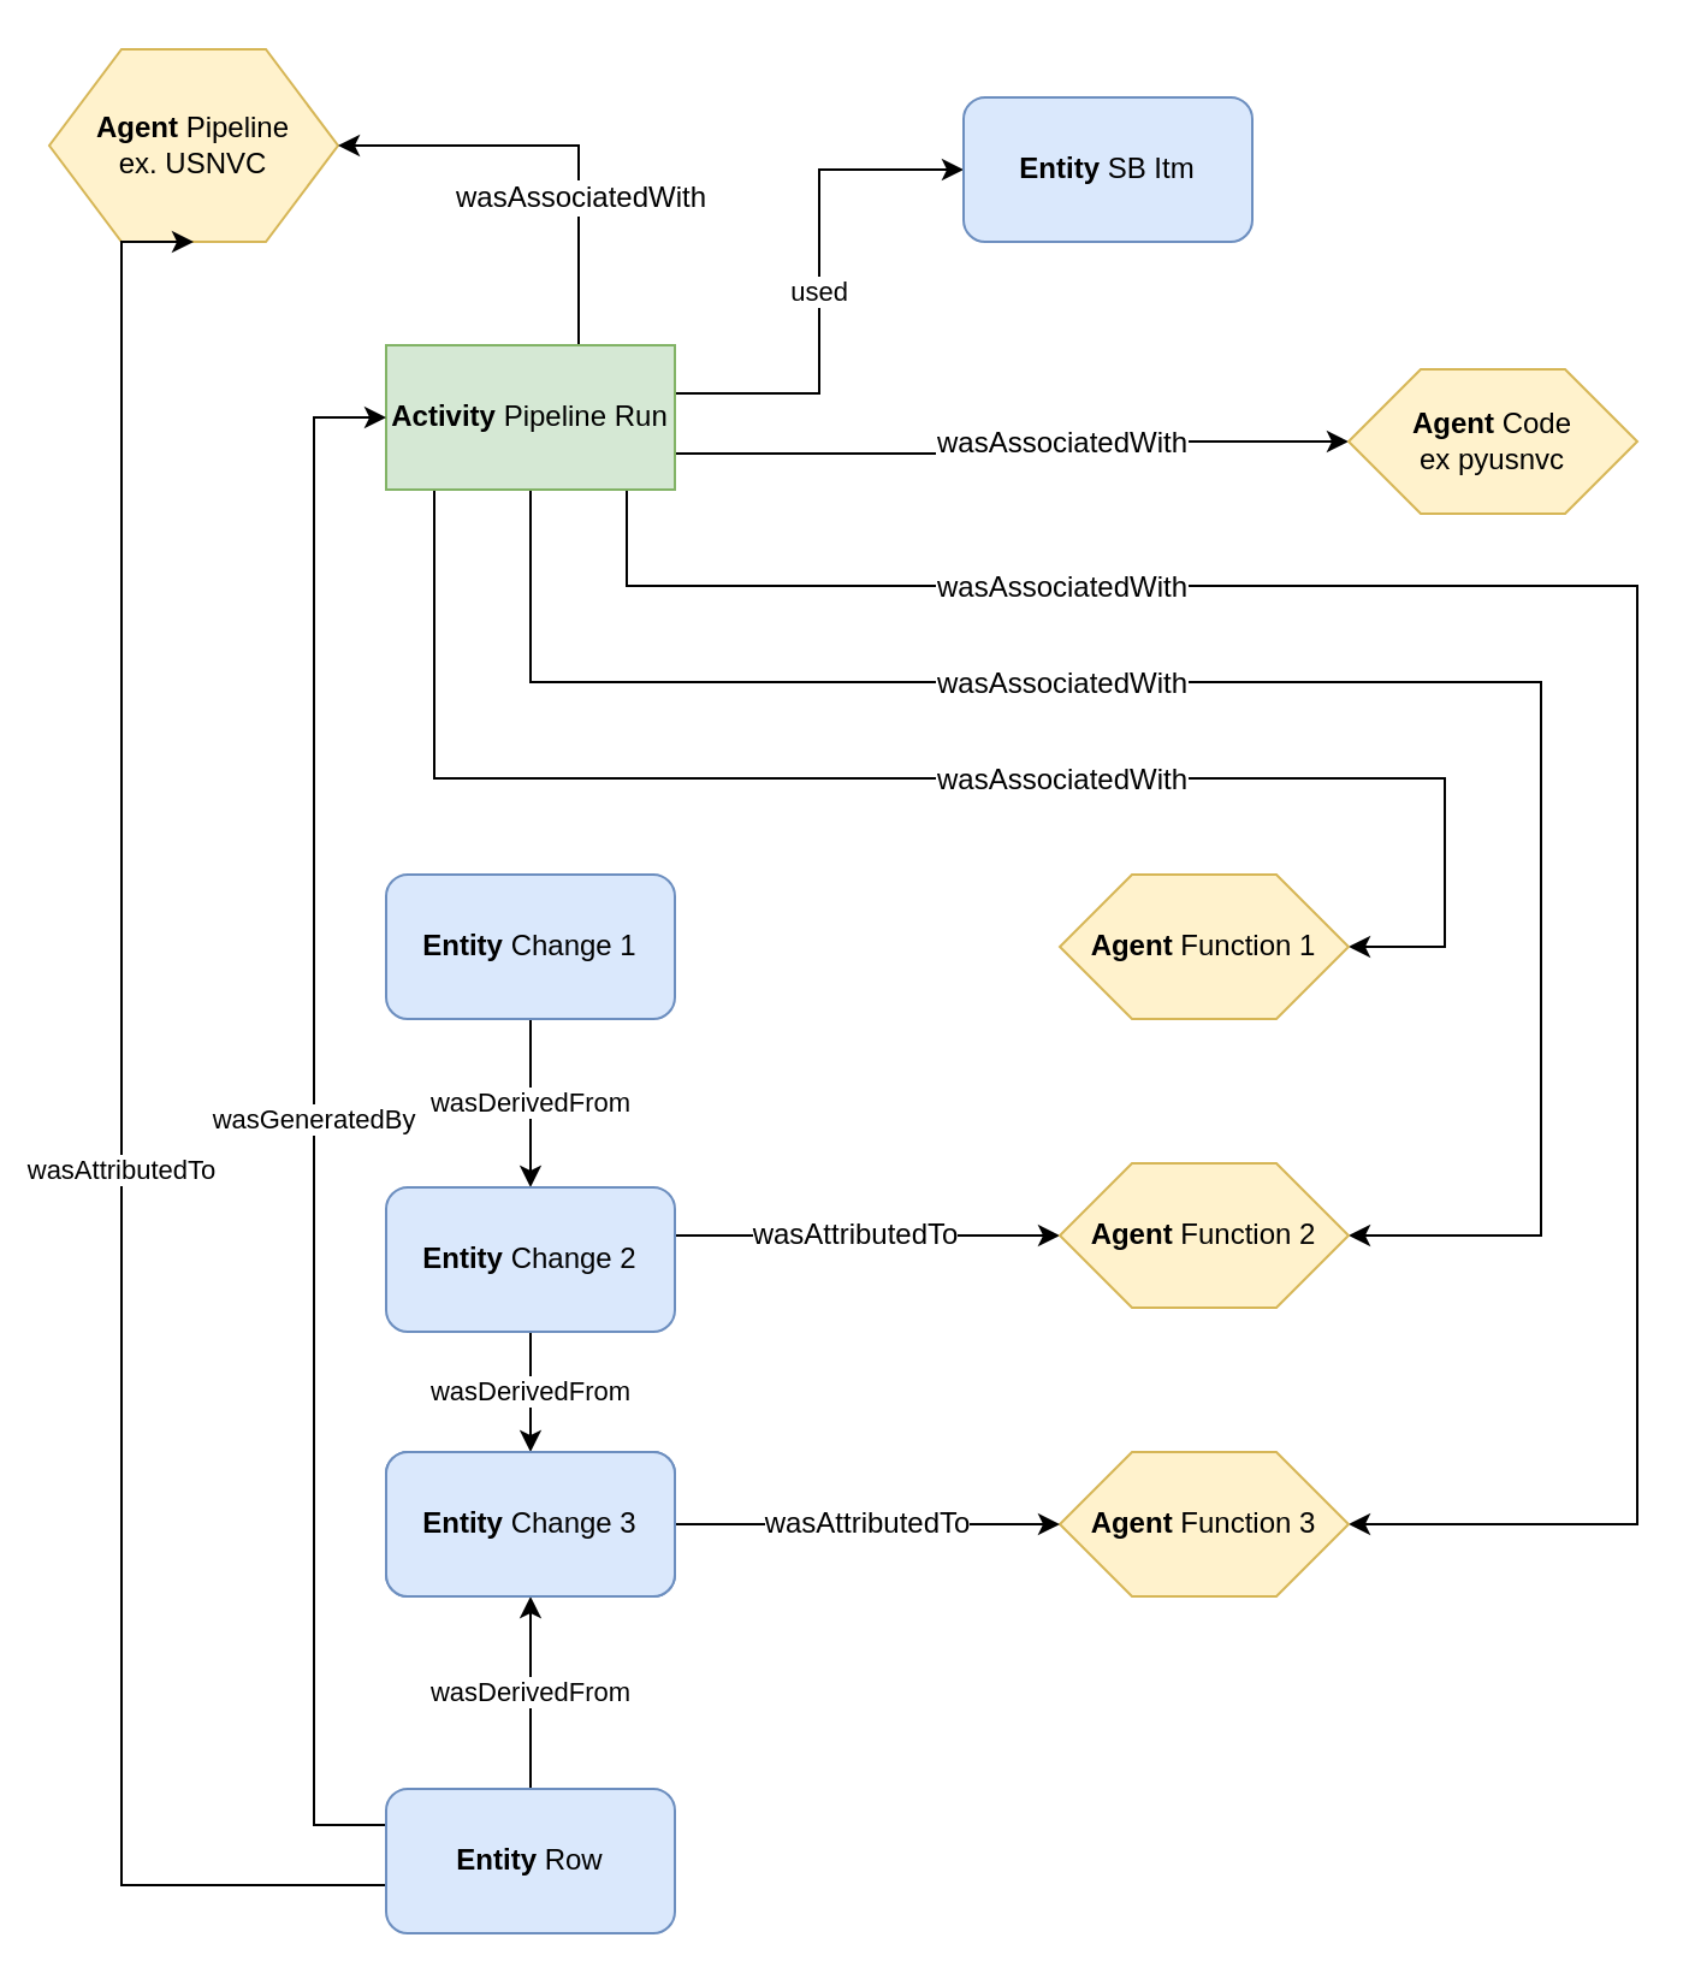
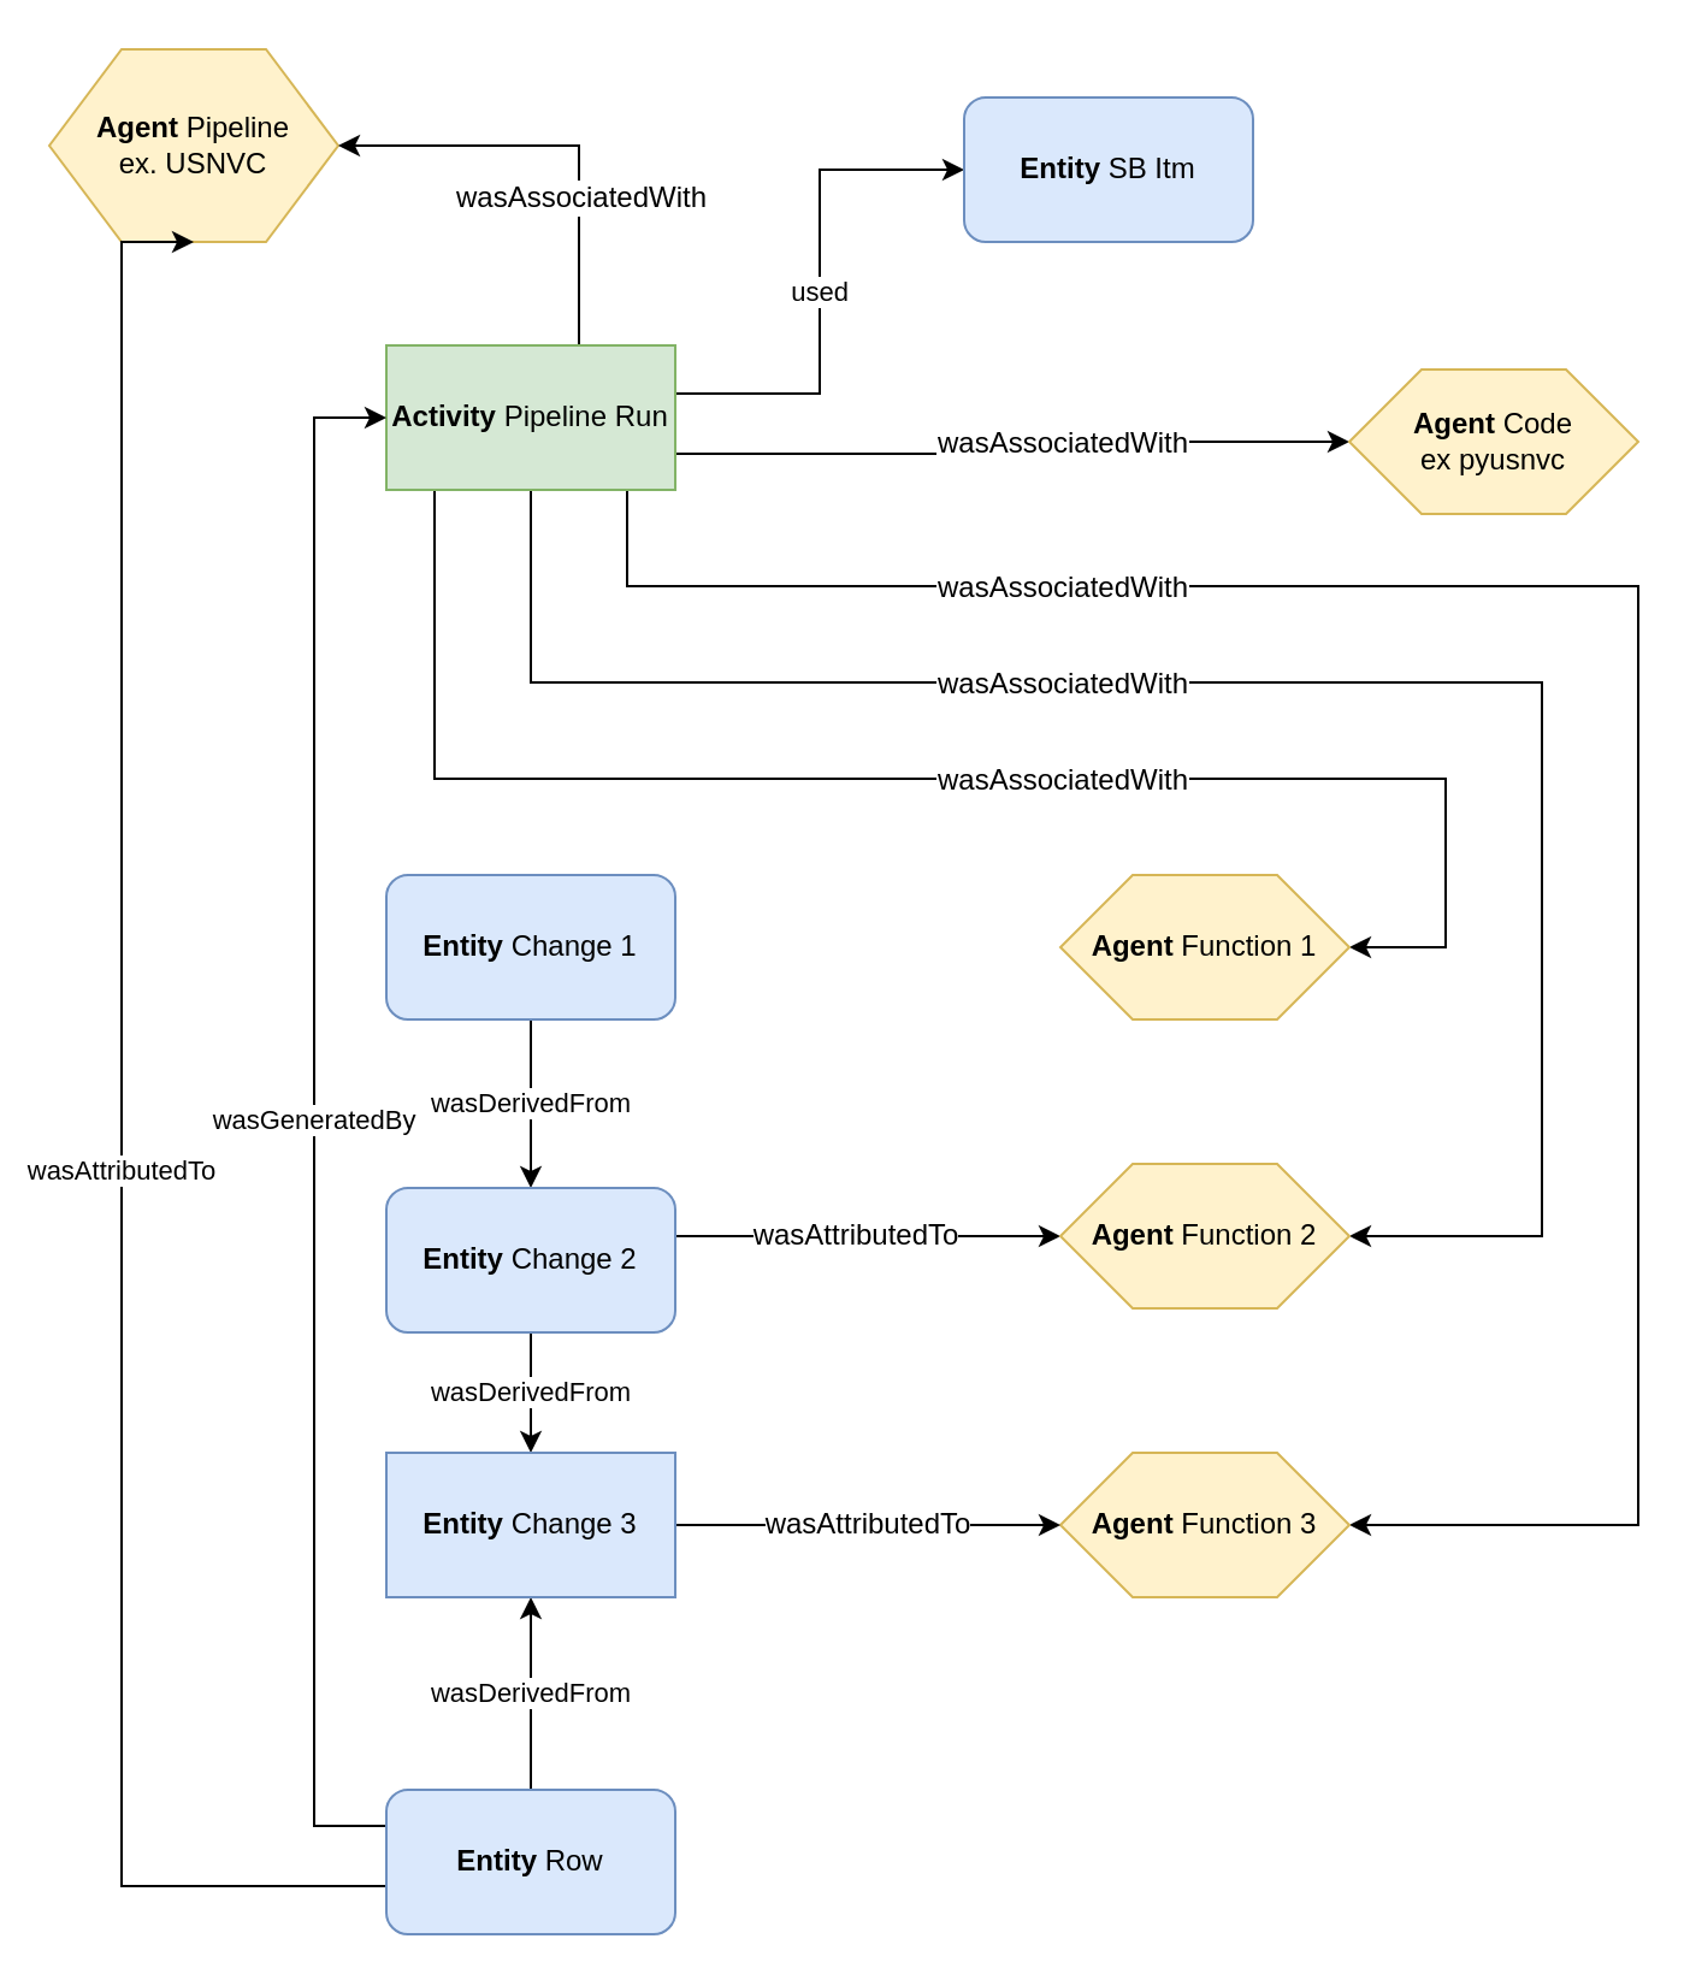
- <mxCell id="31" value="&lt;b&gt;Entity &lt;/b&gt;Change 3" style="rounded=1;whiteSpace=wrap;html=1;fillColor=#dae8fc;strokeColor=#6c8ebf;" vertex="1" parent="1"><mxGeometry x="160" y="603" width="120" height="60" as="geometry" /></mxCell>
+ <mxCell id="31" value="&lt;b&gt;Entity &lt;/b&gt;Change 3" style="whiteSpace=wrap;html=1;fillColor=#dae8fc;strokeColor=#6c8ebf;rounded=0;" vertex="1" parent="1"><mxGeometry x="160" y="603" width="120" height="60" as="geometry" /></mxCell>
